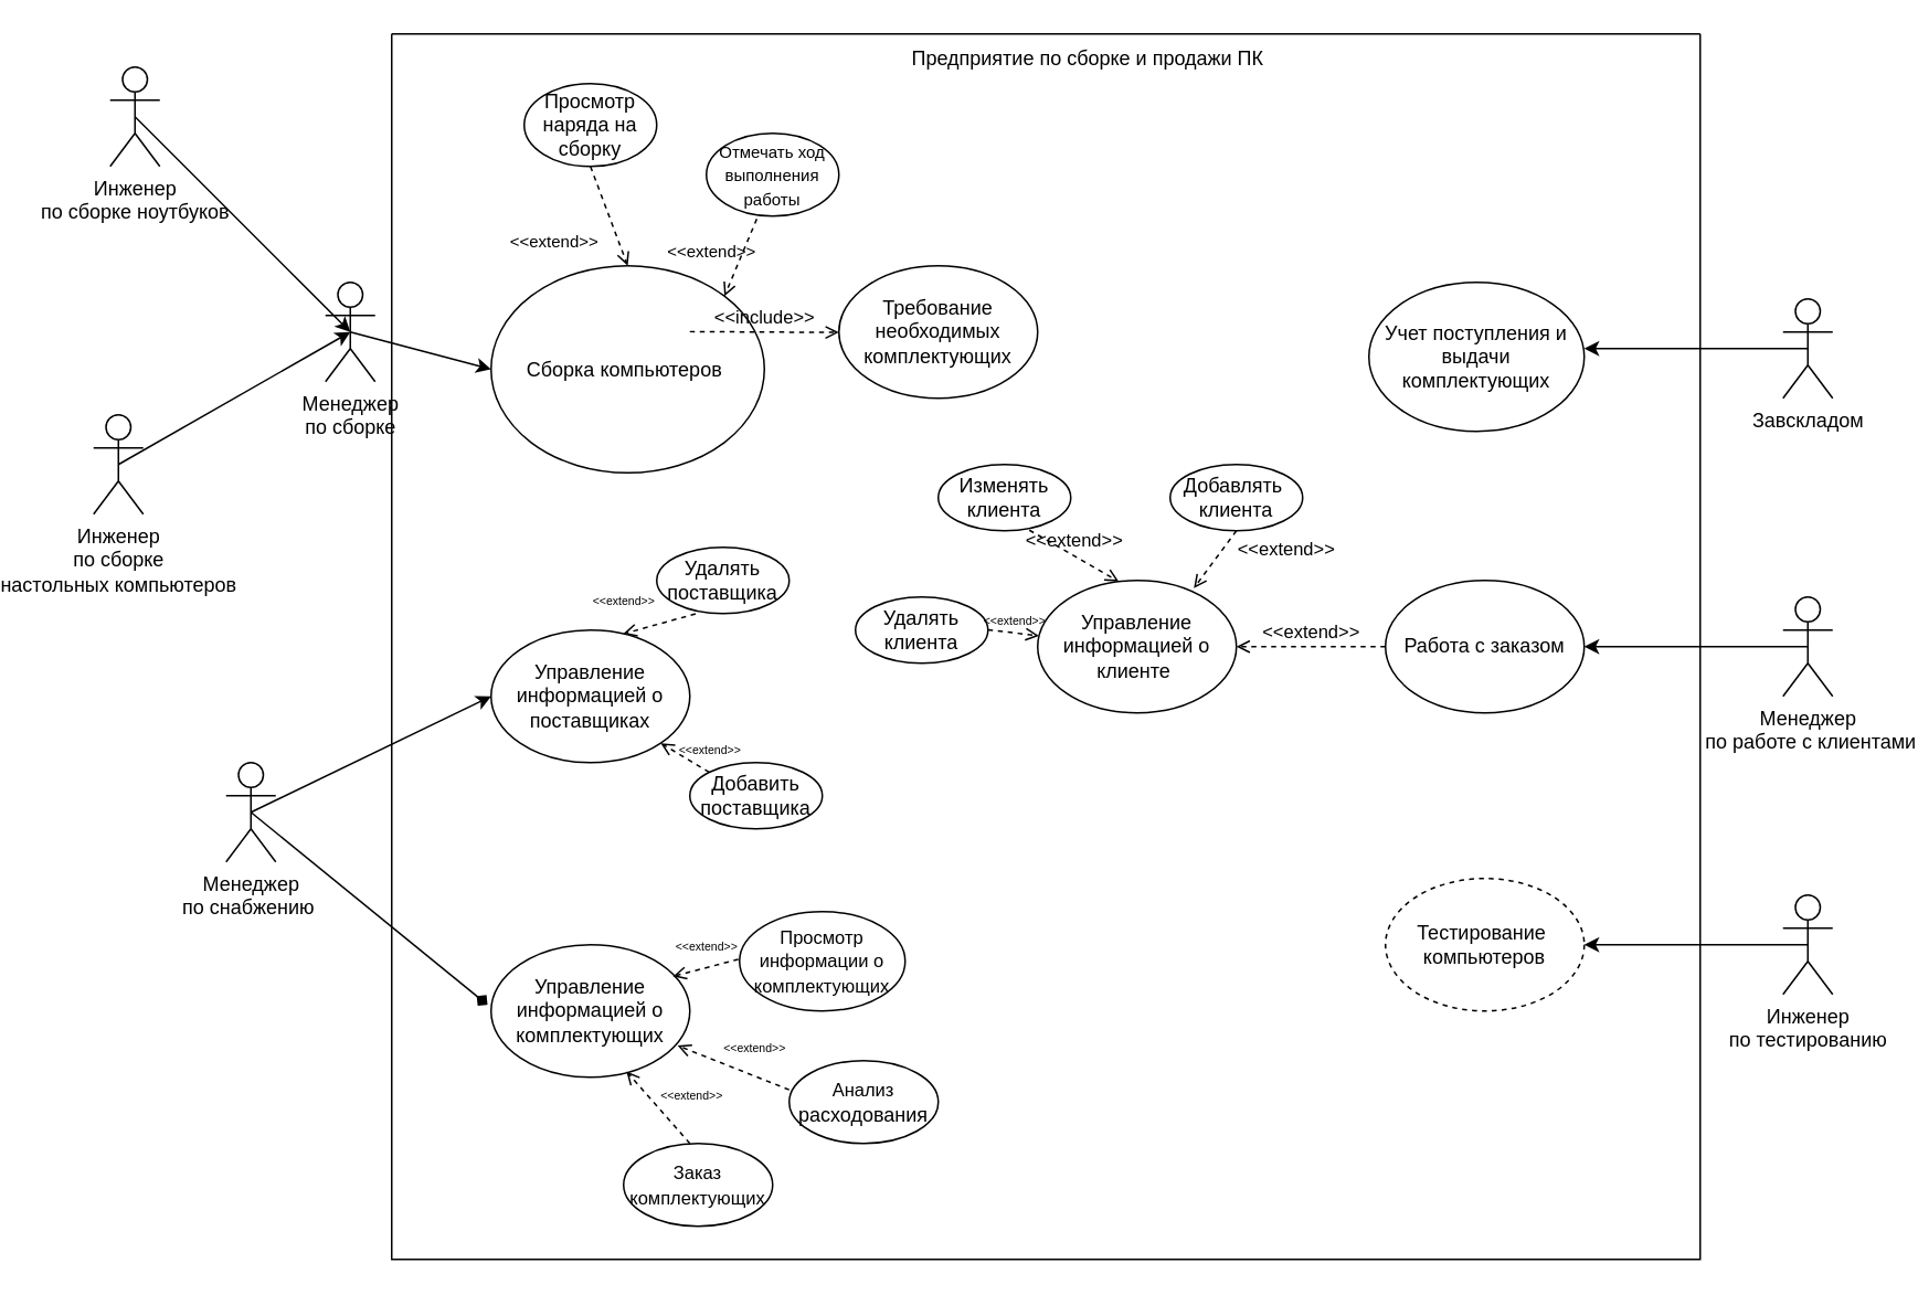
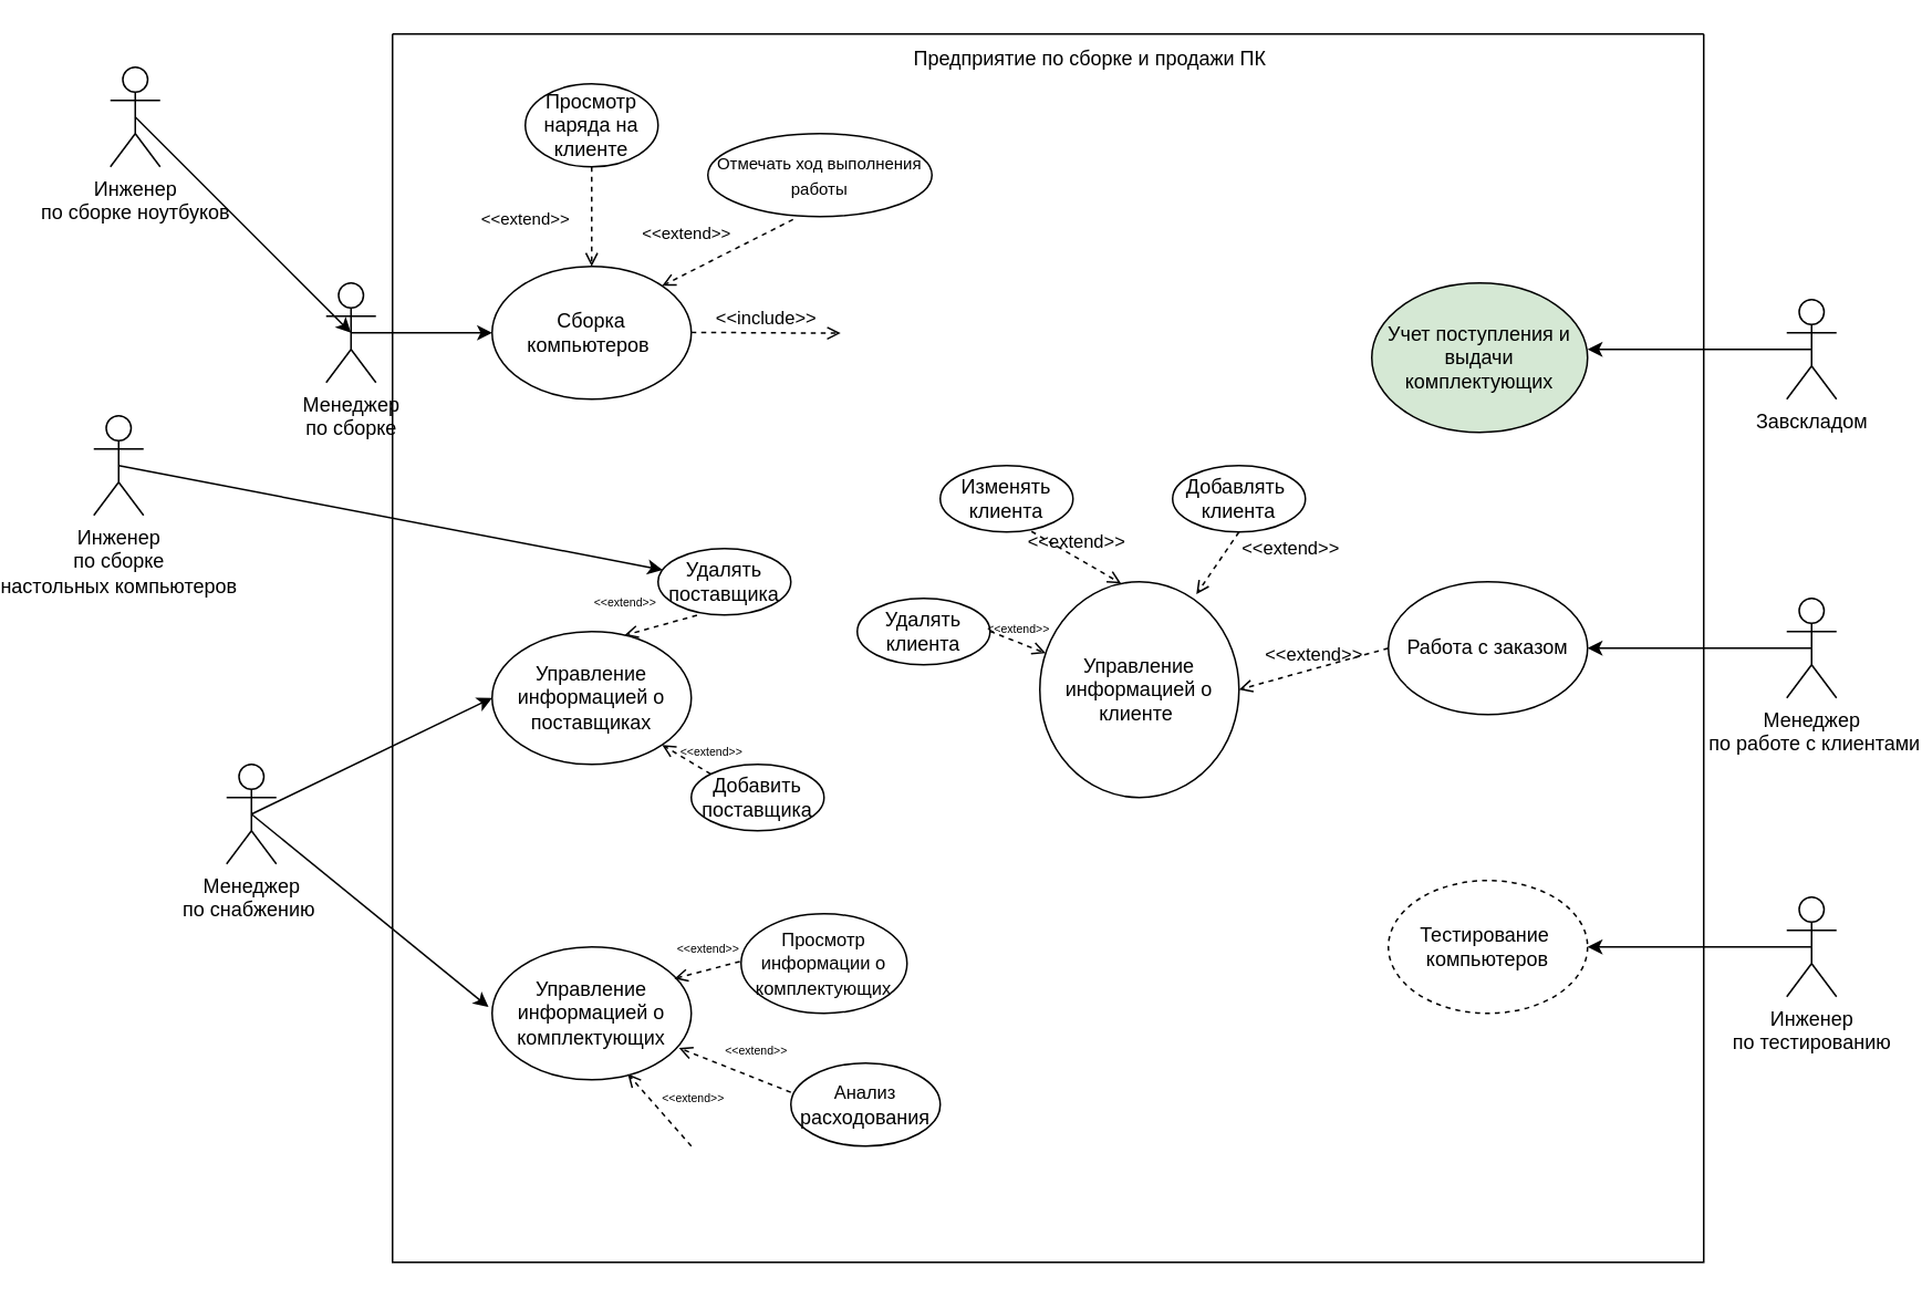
- <mxCell id="40" value="Просмотр наряда на сборку" style="ellipse;whiteSpace=wrap;html=1;" vertex="1" parent="15"><mxGeometry x="80" y="30" width="80" height="50" as="geometry" /></mxCell>
+ <mxCell id="40" value="Просмотр наряда на клиенте" style="ellipse;whiteSpace=wrap;html=1;" vertex="1" parent="15"><mxGeometry x="80" y="30" width="80" height="50" as="geometry" /></mxCell>
- <mxCell id="41" value="&lt;font style=&quot;font-size: 10px;&quot;&gt;Отмечать ход выполнения работы&lt;/font&gt;" style="ellipse;whiteSpace=wrap;html=1;" vertex="1" parent="15"><mxGeometry x="190" y="60" width="80" height="50" as="geometry" /></mxCell>
+ <mxCell id="41" value="&lt;font style=&quot;font-size: 10px;&quot;&gt;Отмечать ход выполнения работы&lt;/font&gt;" style="ellipse;whiteSpace=wrap;html=1;" vertex="1" parent="15"><mxGeometry x="190" y="60" width="135" height="50" as="geometry" /></mxCell>
- <mxCell id="21" value="Требование необходимых комплектующих" style="ellipse;whiteSpace=wrap;html=1;" vertex="1" parent="15"><mxGeometry x="270" y="140" width="120" height="80" as="geometry" /></mxCell>
- <mxCell id="16" value="Учет поступления и выдачи комплектующих" style="ellipse;whiteSpace=wrap;html=1;" vertex="1" parent="15"><mxGeometry x="590" y="150" width="130" height="90" as="geometry" /></mxCell>
+ <mxCell id="16" value="Учет поступления и выдачи комплектующих" style="ellipse;whiteSpace=wrap;html=1;fillColor=#d5e8d4;" vertex="1" parent="15"><mxGeometry x="590" y="150" width="130" height="90" as="geometry" /></mxCell>
- <mxCell id="22" value="Сборка компьютеров&amp;nbsp;" style="ellipse;whiteSpace=wrap;html=1;" vertex="1" parent="15"><mxGeometry x="60" y="140" width="165" height="125" as="geometry" /></mxCell>
+ <mxCell id="22" value="Сборка компьютеров&amp;nbsp;" style="ellipse;whiteSpace=wrap;html=1;" vertex="1" parent="15"><mxGeometry x="60" y="140" width="120" height="80" as="geometry" /></mxCell>
- <mxCell id="10" value="" style="endArrow=classic;html=1;rounded=0;exitX=0.5;exitY=0.5;exitDx=0;exitDy=0;exitPerimeter=0;entryX=0.5;entryY=0.5;entryDx=0;entryDy=0;entryPerimeter=0;" edge="1" parent="1" source="3" target="9"><mxGeometry width="50" height="50" relative="1" as="geometry"><mxPoint x="70" y="280" as="sourcePoint" /><mxPoint x="120" y="230" as="targetPoint" /></mxGeometry></mxCell>
+ <mxCell id="10" value="" style="endArrow=classic;html=1;rounded=0;exitX=0.5;exitY=0.5;exitDx=0;exitDy=0;exitPerimeter=0;" edge="1" parent="1" source="3" target="33"><mxGeometry width="50" height="50" relative="1" as="geometry"><mxPoint x="70" y="280" as="sourcePoint" /><mxPoint x="120" y="230" as="targetPoint" /></mxGeometry></mxCell>
- <mxCell id="18" value="Управление информацией о клиенте&amp;nbsp;" style="ellipse;whiteSpace=wrap;html=1;" vertex="1" parent="15"><mxGeometry x="390" y="330" width="120" height="80" as="geometry" /></mxCell>
+ <mxCell id="18" value="Управление информацией о клиенте&amp;nbsp;" style="ellipse;whiteSpace=wrap;html=1;" vertex="1" parent="15"><mxGeometry x="390" y="330" width="120" height="130" as="geometry" /></mxCell>
- <mxCell id="13" value="" style="endArrow=diamond;html=1;rounded=0;entryX=-0.018;entryY=0.453;entryDx=0;entryDy=0;entryPerimeter=0;exitX=0.5;exitY=0.5;exitDx=0;exitDy=0;exitPerimeter=0;" edge="1" parent="1" source="6" target="24"><mxGeometry width="50" height="50" relative="1" as="geometry"><mxPoint x="160" y="520" as="sourcePoint" /><mxPoint x="210" y="470" as="targetPoint" /></mxGeometry></mxCell>
+ <mxCell id="13" value="" style="endArrow=classic;html=1;rounded=0;entryX=-0.018;entryY=0.453;entryDx=0;entryDy=0;entryPerimeter=0;exitX=0.5;exitY=0.5;exitDx=0;exitDy=0;exitPerimeter=0;" edge="1" parent="1" source="6" target="24"><mxGeometry width="50" height="50" relative="1" as="geometry"><mxPoint x="160" y="520" as="sourcePoint" /><mxPoint x="210" y="470" as="targetPoint" /></mxGeometry></mxCell>
- <mxCell id="32" value="&lt;font style=&quot;font-size: 11px;&quot;&gt;Заказ&lt;br&gt;комплектующих&lt;/font&gt;" style="ellipse;whiteSpace=wrap;html=1;" vertex="1" parent="15"><mxGeometry x="140" y="670" width="90" height="50" as="geometry" /></mxCell>
